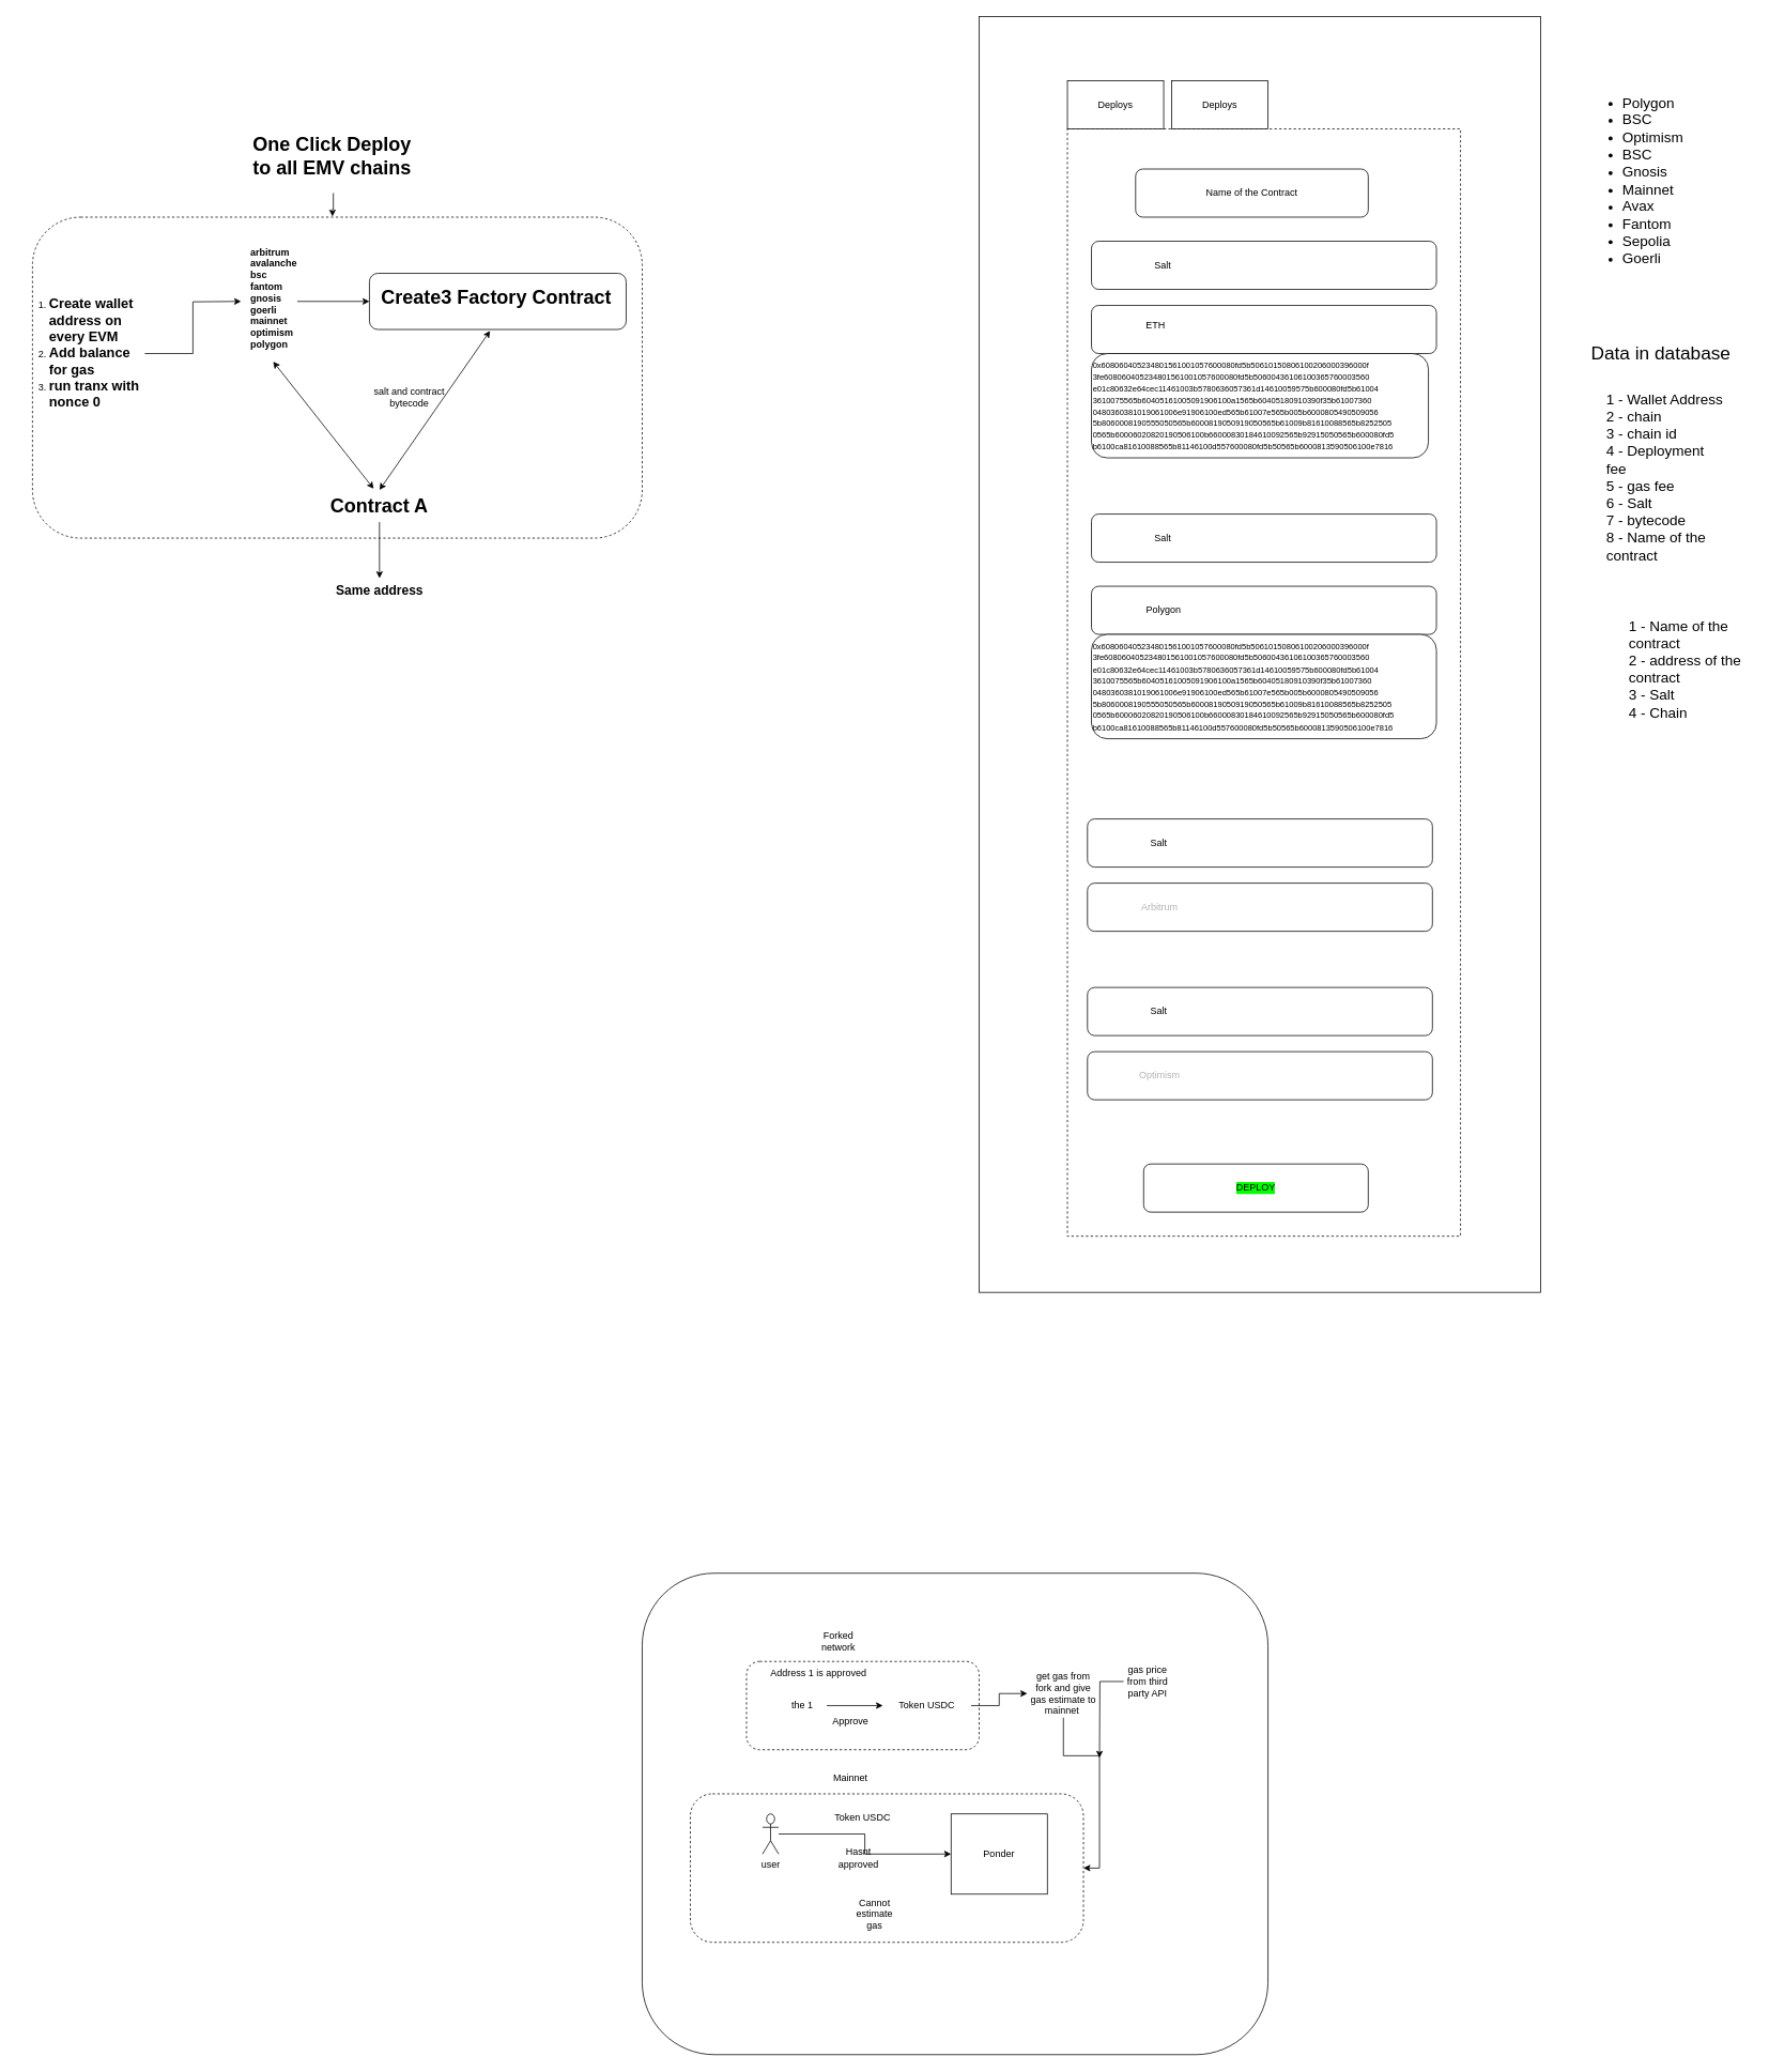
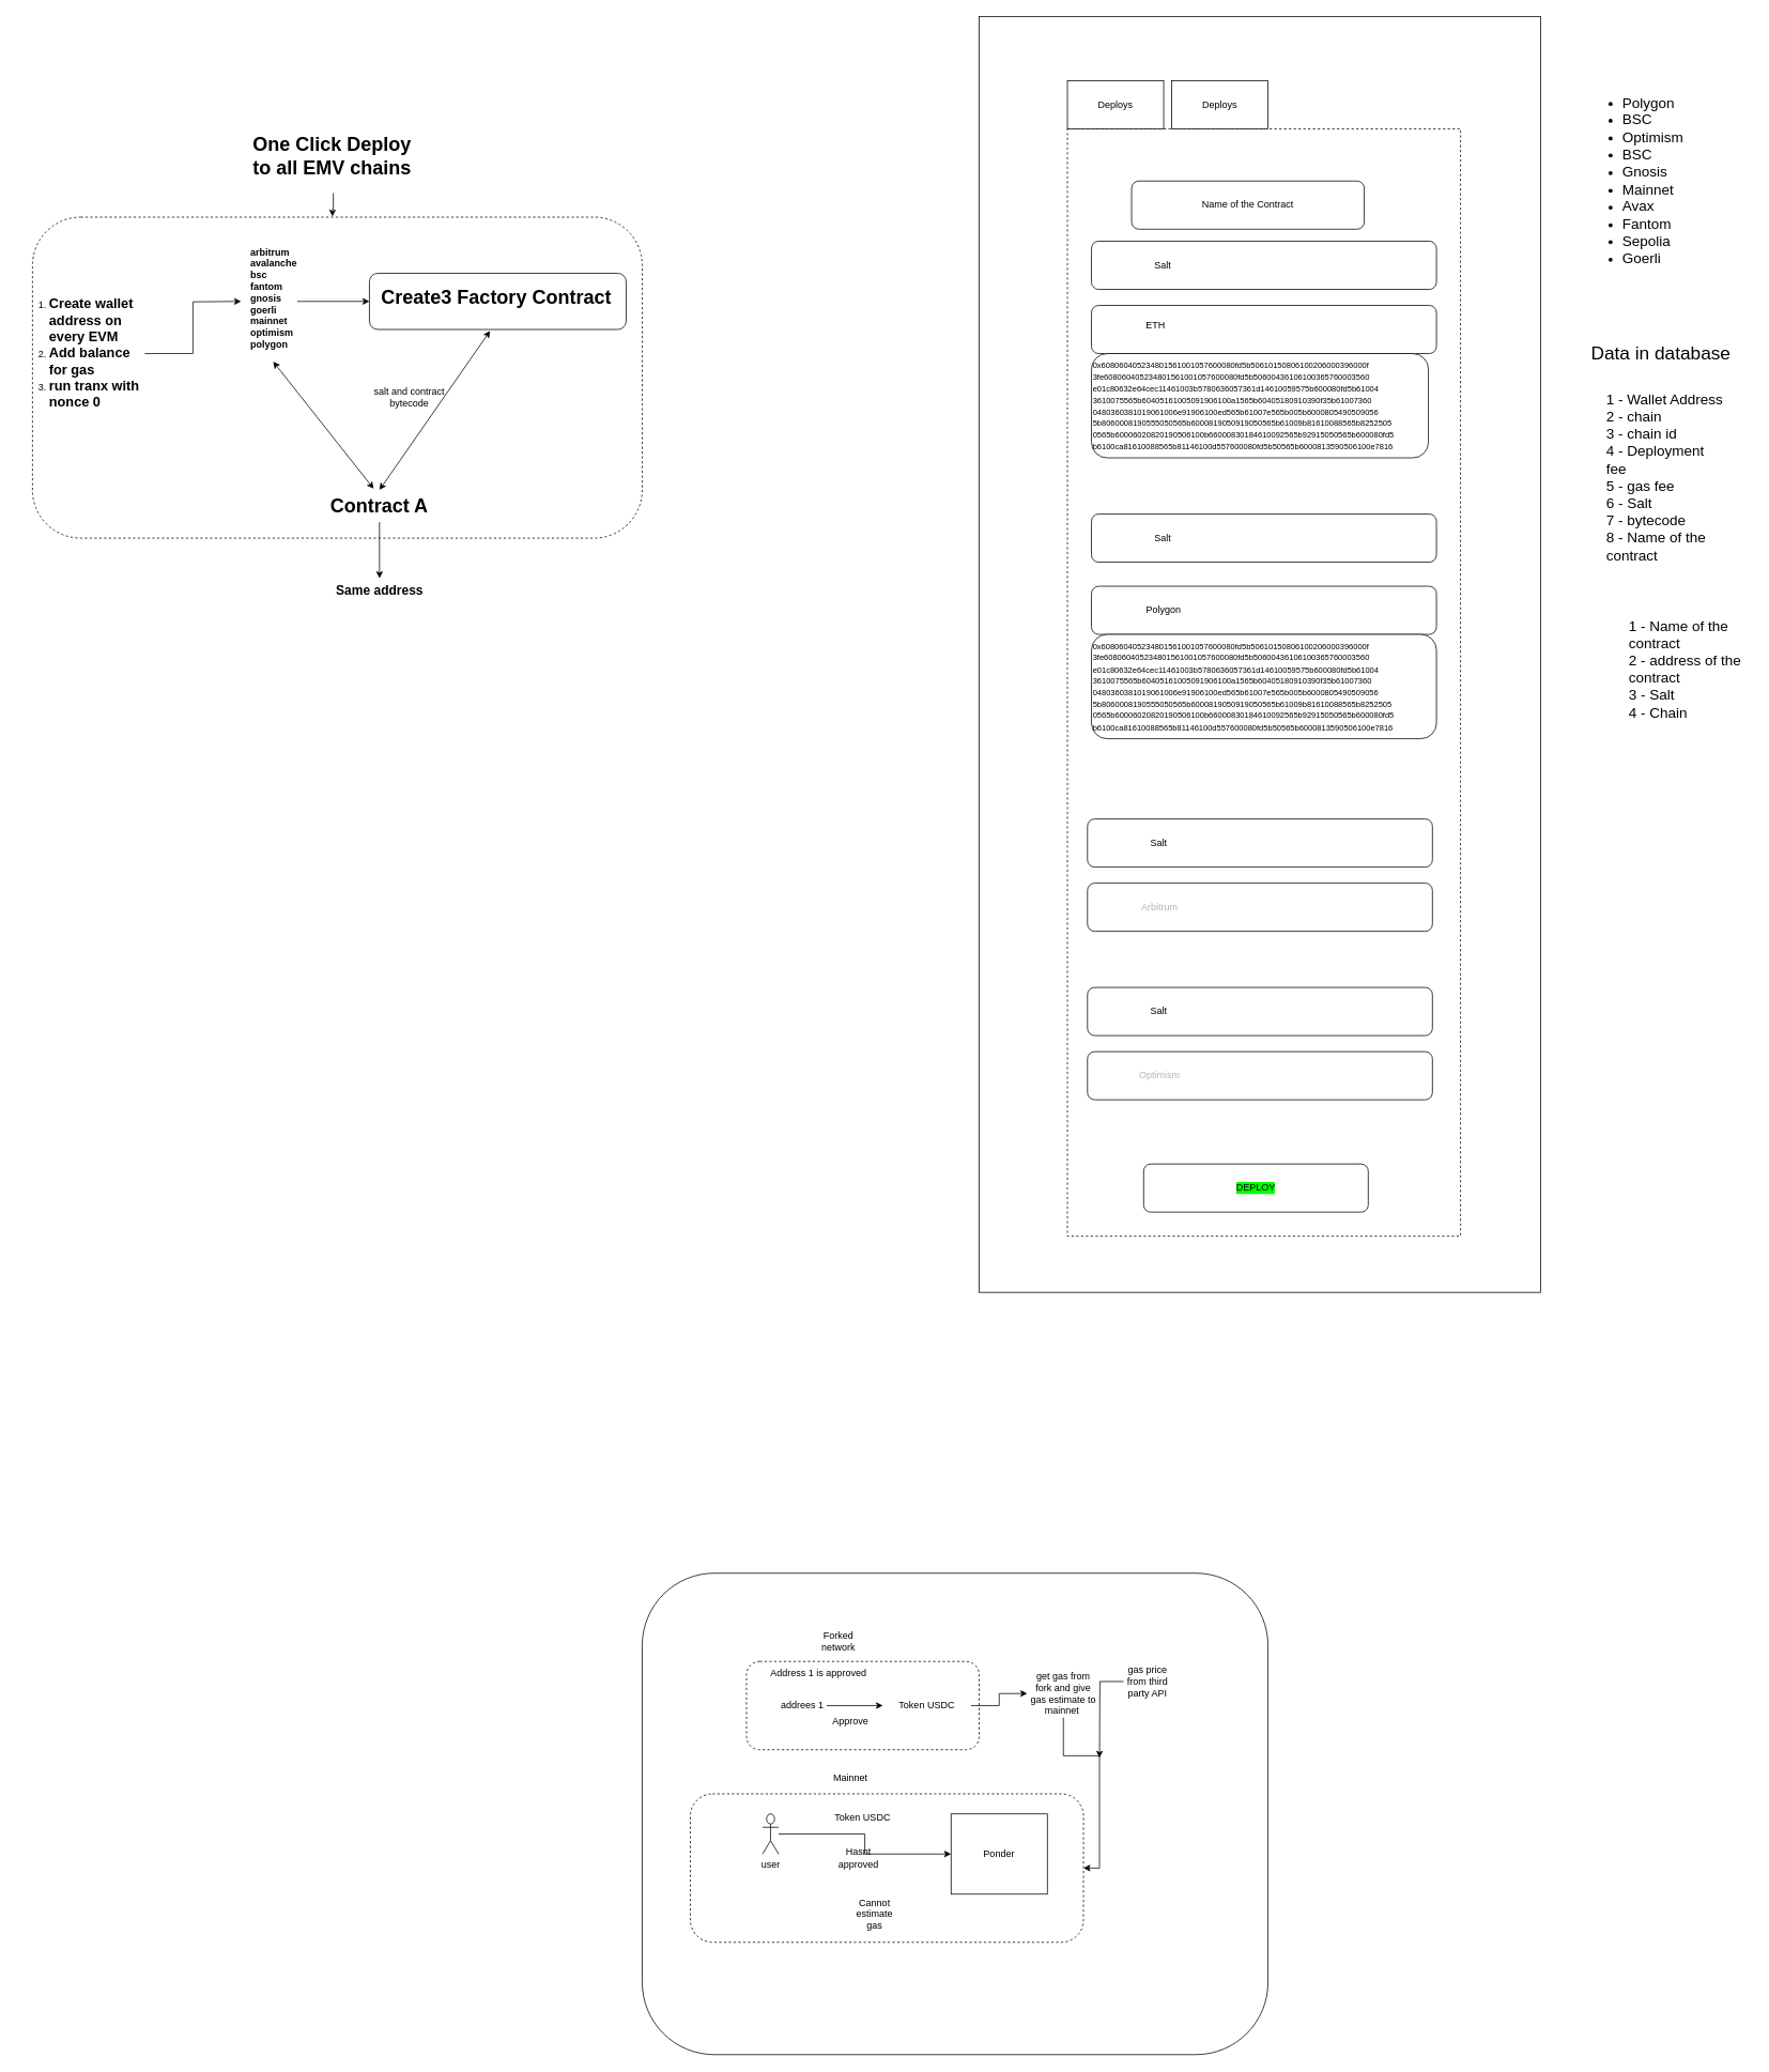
- <mxCell id="52" value="Name of the Contract" style="rounded=1;whiteSpace=wrap;html=1;" vertex="1" parent="1"><mxGeometry x="1415" y="210" width="290" height="60" as="geometry" /></mxCell>
+ <mxCell id="52" value="Name of the Contract" style="rounded=1;whiteSpace=wrap;html=1;" vertex="1" parent="1"><mxGeometry x="1410" y="225" width="290" height="60" as="geometry" /></mxCell>
- <mxCell id="33" value="the 1" style="text;html=1;strokeColor=none;fillColor=none;align=center;verticalAlign=middle;whiteSpace=wrap;rounded=0;" parent="1" vertex="1"><mxGeometry x="970" y="2110" width="60" height="30" as="geometry" /></mxCell>
+ <mxCell id="33" value="addrees 1" style="text;html=1;strokeColor=none;fillColor=none;align=center;verticalAlign=middle;whiteSpace=wrap;rounded=0;" parent="1" vertex="1"><mxGeometry x="970" y="2110" width="60" height="30" as="geometry" /></mxCell>
